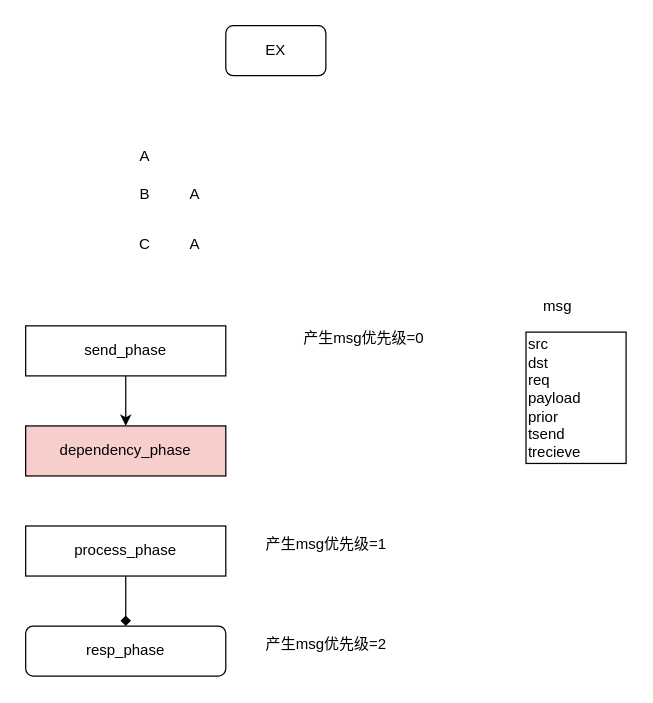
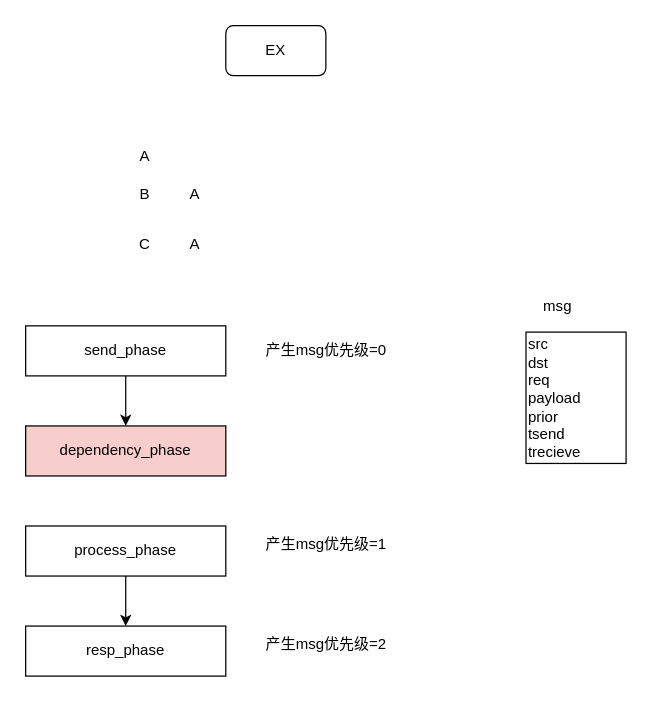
- <mxCell id="13" value="产生msg优先级=0" style="text;html=1;align=center;verticalAlign=middle;resizable=0;points=[];autosize=1;strokeColor=none;fillColor=none;" vertex="1" parent="1"><mxGeometry x="230" y="255" width="120" height="30" as="geometry" /></mxCell>
+ <mxCell id="13" value="产生msg优先级=0" style="text;html=1;align=center;verticalAlign=middle;resizable=0;points=[];autosize=1;strokeColor=none;fillColor=none;" vertex="1" parent="1"><mxGeometry x="200" y="265" width="120" height="30" as="geometry" /></mxCell>
- <mxCell id="11" value="" style="edgeStyle=orthogonalEdgeStyle;rounded=0;orthogonalLoop=1;jettySize=auto;html=1;endArrow=diamond;" edge="1" parent="1" source="12" target="15"><mxGeometry relative="1" as="geometry" /></mxCell>
+ <mxCell id="11" value="" style="edgeStyle=orthogonalEdgeStyle;rounded=0;orthogonalLoop=1;jettySize=auto;html=1;" edge="1" parent="1" source="12" target="15"><mxGeometry relative="1" as="geometry" /></mxCell>
- <mxCell id="15" value="resp_phase" style="whiteSpace=wrap;html=1;rounded=1;" vertex="1" parent="1"><mxGeometry x="20" y="500" width="160" height="40" as="geometry" /></mxCell>
+ <mxCell id="15" value="resp_phase" style="rounded=0;whiteSpace=wrap;html=1;" vertex="1" parent="1"><mxGeometry x="20" y="500" width="160" height="40" as="geometry" /></mxCell>
